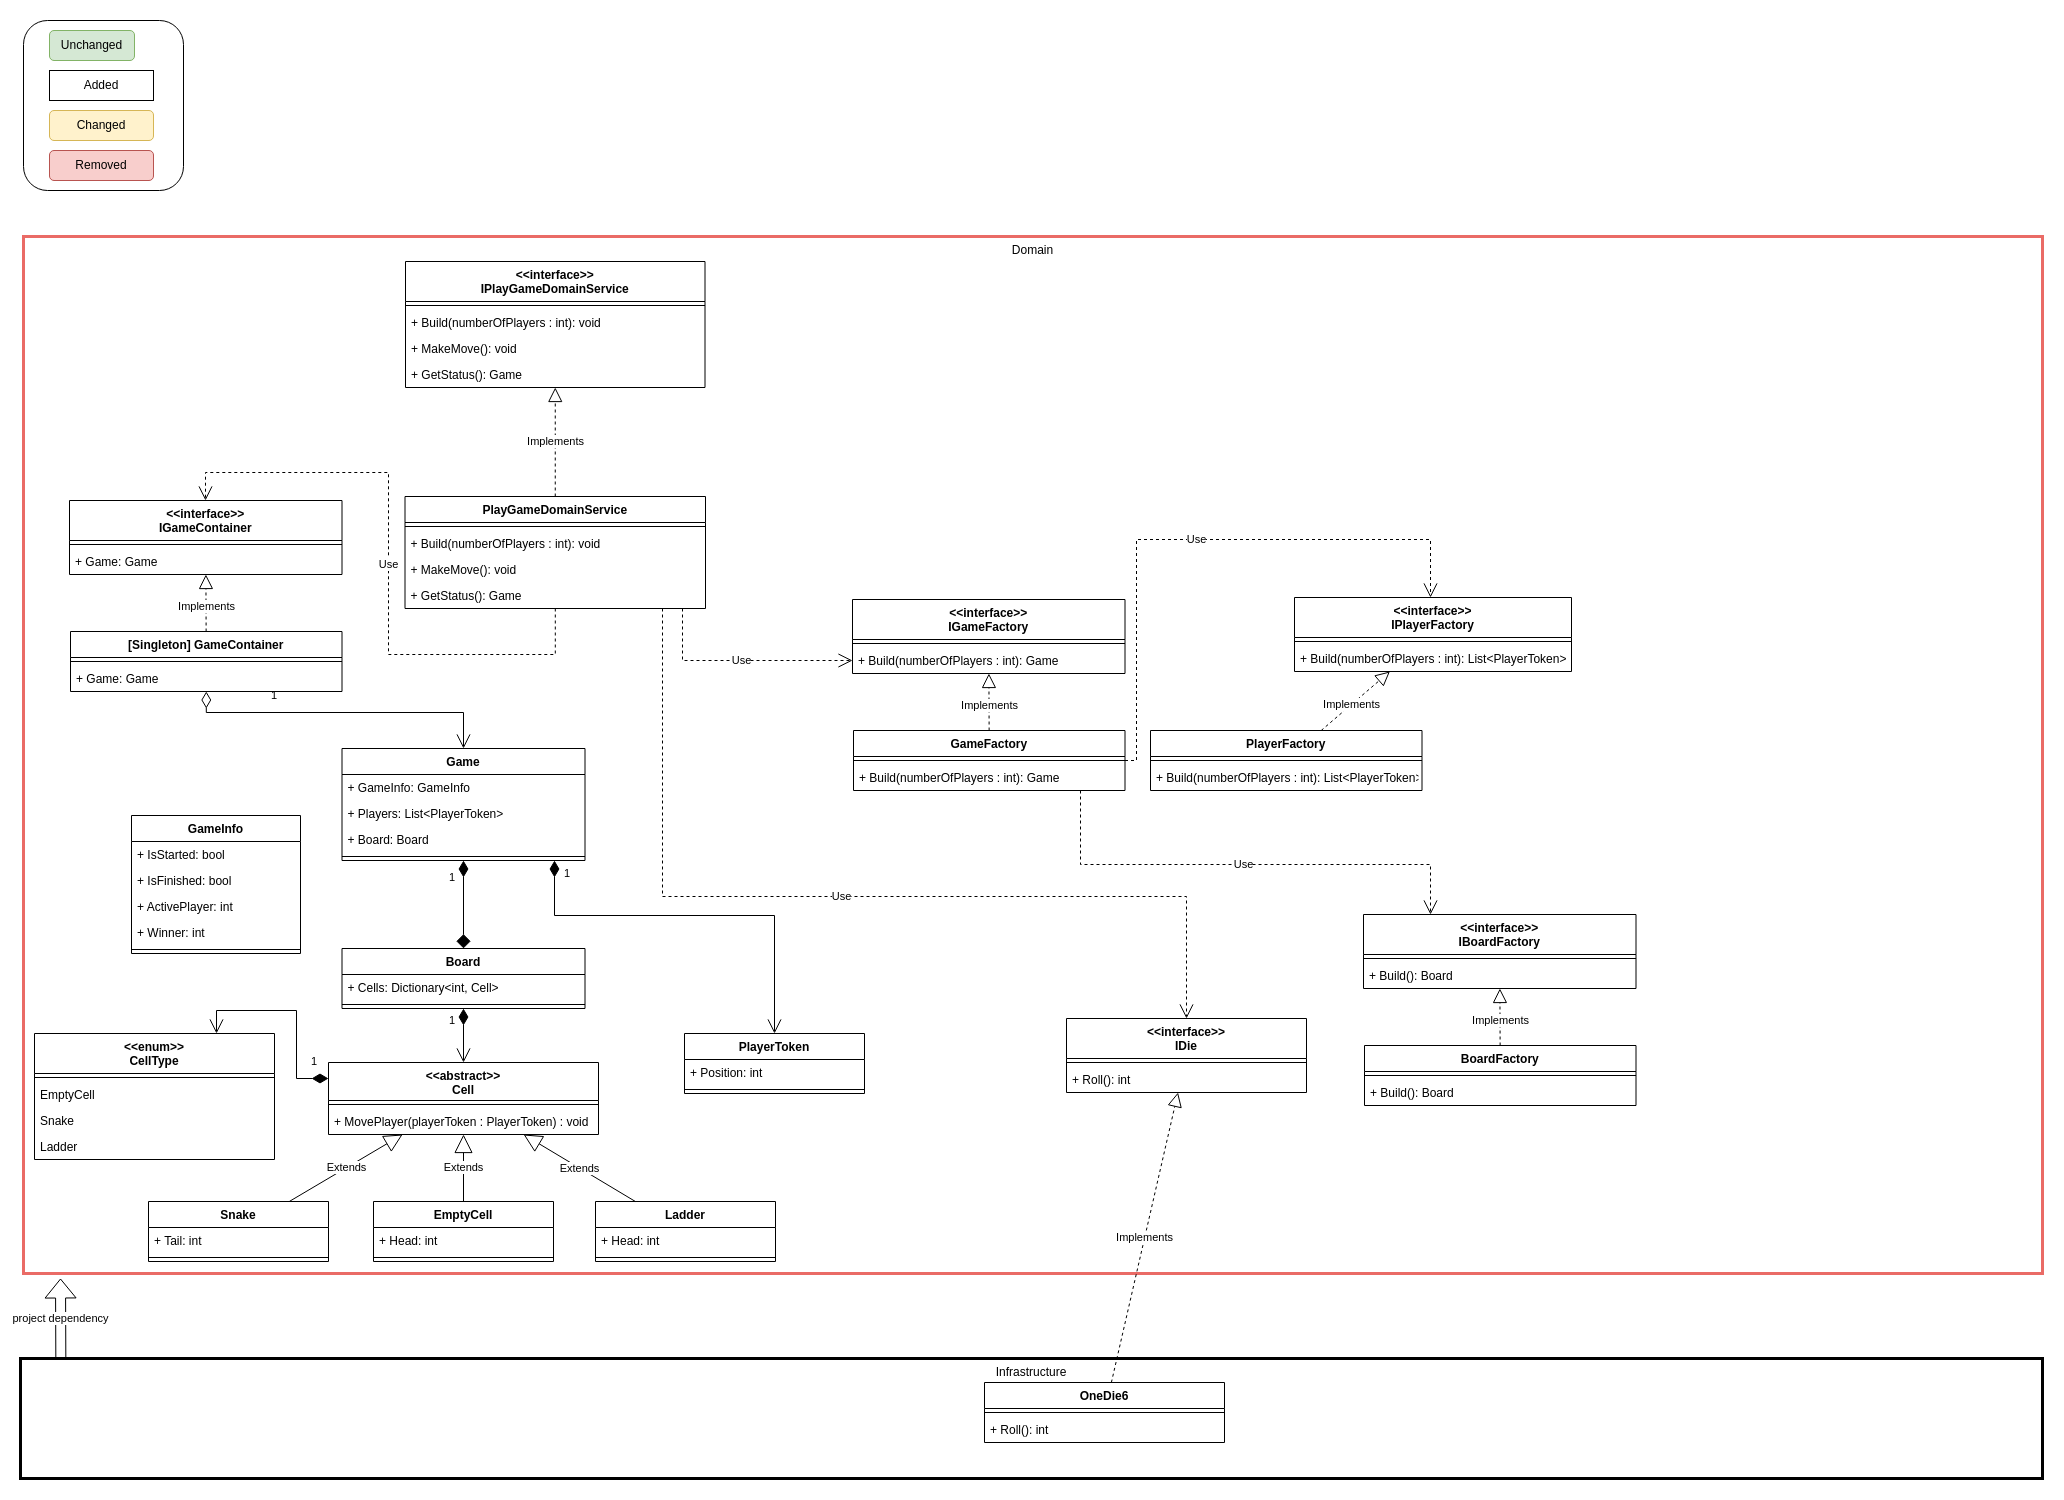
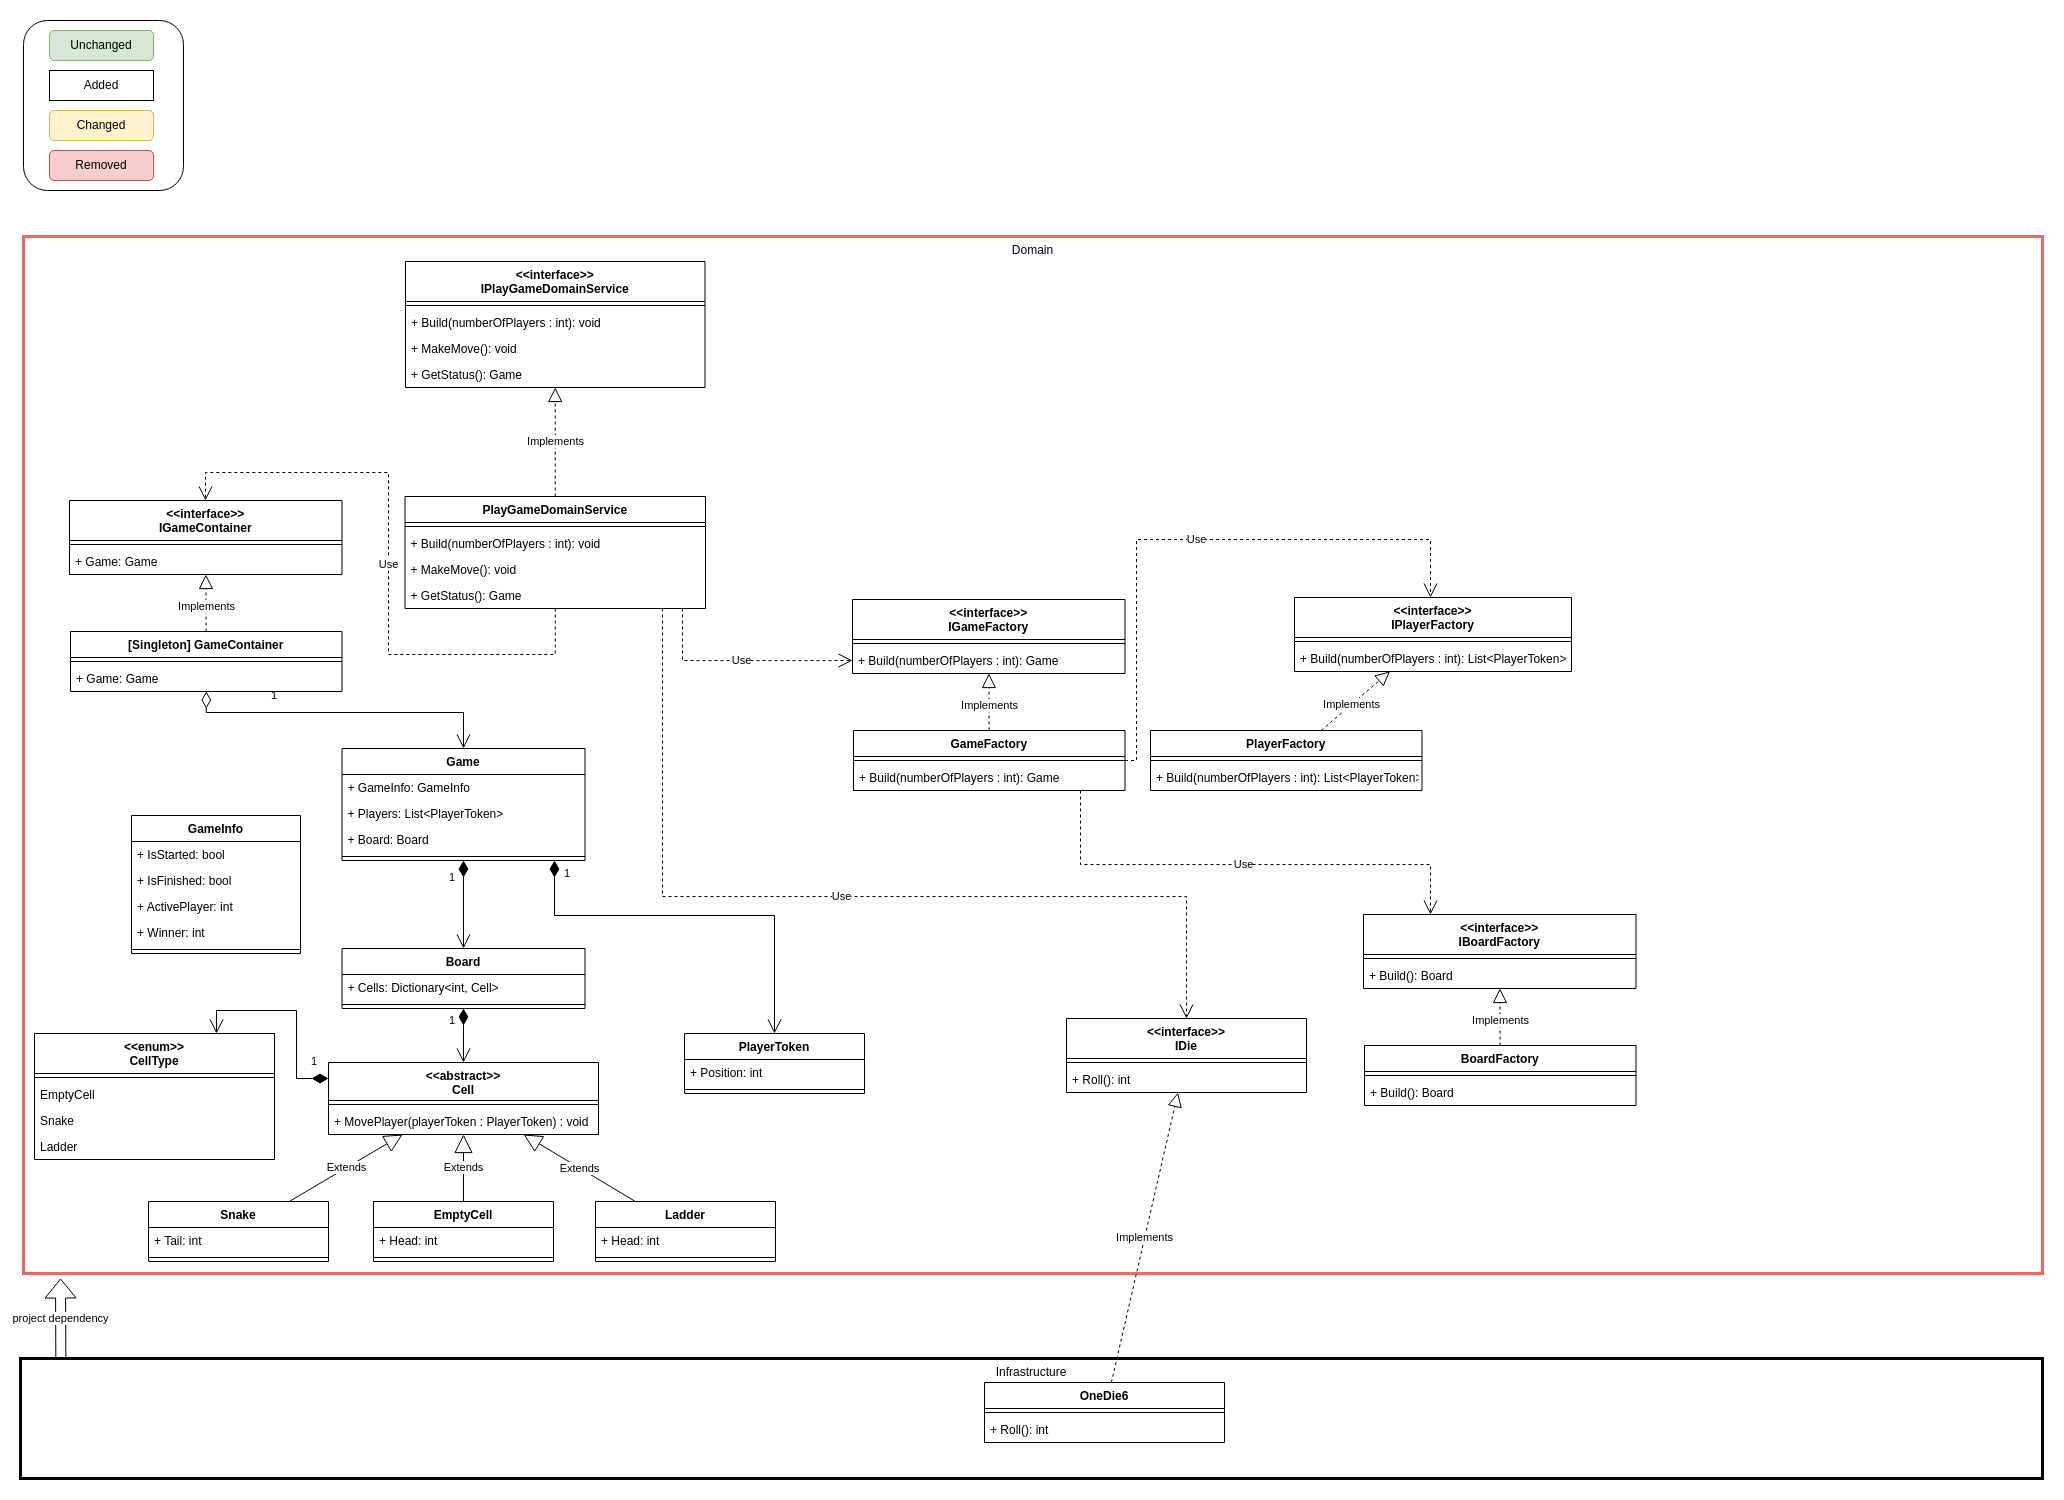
- <mxCell id="77" value="Unchanged" style="rounded=1;whiteSpace=wrap;html=1;align=center;fillColor=#d5e8d4;strokeColor=#82b366;container=0;" parent="72" vertex="1"><mxGeometry x="26" y="10" width="85" height="30" as="geometry" /></mxCell>
+ <mxCell id="77" value="Unchanged" style="rounded=1;whiteSpace=wrap;html=1;align=center;fillColor=#d5e8d4;strokeColor=#82b366;container=0;" parent="72" vertex="1"><mxGeometry x="26" y="10" width="104" height="30" as="geometry" /></mxCell>
- <mxCell id="28" value="1" style="endArrow=diamond;html=1;endSize=12;startArrow=diamondThin;startSize=14;startFill=1;edgeStyle=orthogonalEdgeStyle;align=left;verticalAlign=bottom;rounded=0;" parent="1" source="23" target="8" edge="1"><mxGeometry x="-0.419" y="-16" relative="1" as="geometry"><mxPoint x="441" y="1042" as="sourcePoint" /><mxPoint x="601" y="1042" as="targetPoint" /><mxPoint as="offset" /></mxGeometry></mxCell>
+ <mxCell id="28" value="1" style="endArrow=open;html=1;endSize=12;startArrow=diamondThin;startSize=14;startFill=1;edgeStyle=orthogonalEdgeStyle;align=left;verticalAlign=bottom;rounded=0;" parent="1" source="23" target="8" edge="1"><mxGeometry x="-0.419" y="-16" relative="1" as="geometry"><mxPoint x="441" y="1042" as="sourcePoint" /><mxPoint x="601" y="1042" as="targetPoint" /><mxPoint as="offset" /></mxGeometry></mxCell>
